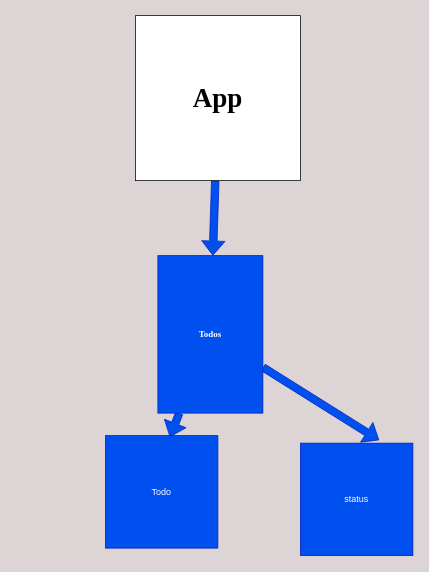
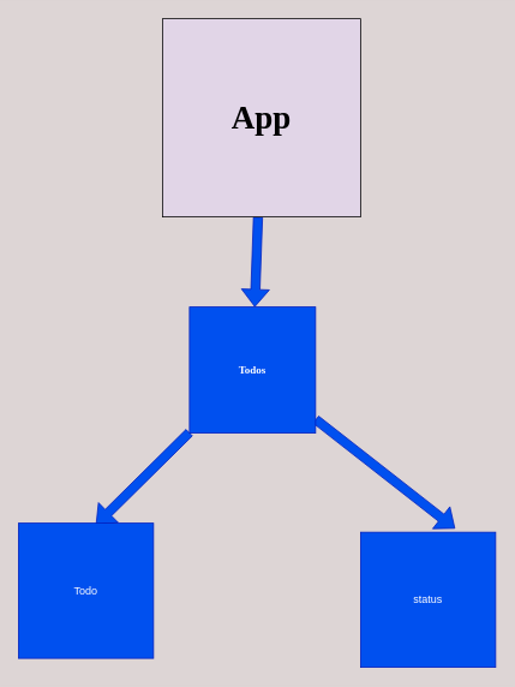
- <mxCell id="8" value="&lt;b&gt;&lt;font face=&quot;Comic Sans MS&quot; style=&quot;font-size: 36px;&quot;&gt;App&lt;/font&gt;&lt;/b&gt;" style="whiteSpace=wrap;html=1;aspect=fixed;" vertex="1" parent="1"><mxGeometry x="180" y="20" width="220" height="220" as="geometry" /></mxCell>
+ <mxCell id="8" value="&lt;b&gt;&lt;font face=&quot;Comic Sans MS&quot; style=&quot;font-size: 36px;&quot;&gt;App&lt;/font&gt;&lt;/b&gt;" style="whiteSpace=wrap;html=1;aspect=fixed;fillColor=#e1d5e7;" vertex="1" parent="1"><mxGeometry x="180" y="20" width="220" height="220" as="geometry" /></mxCell>
- <mxCell id="4" value="&lt;b&gt;&lt;font face=&quot;Verdana&quot;&gt;Todos&lt;/font&gt;&lt;/b&gt;" style="whiteSpace=wrap;html=1;aspect=fixed;fillColor=#0050ef;fontColor=#ffffff;strokeColor=#001DBC;" vertex="1" parent="1"><mxGeometry x="210" y="340" width="140" height="210" as="geometry" /></mxCell>
+ <mxCell id="4" value="&lt;b&gt;&lt;font face=&quot;Verdana&quot;&gt;Todos&lt;/font&gt;&lt;/b&gt;" style="whiteSpace=wrap;html=1;aspect=fixed;fillColor=#0050ef;fontColor=#ffffff;strokeColor=#001DBC;" vertex="1" parent="1"><mxGeometry x="210" y="340" width="140" height="140" as="geometry" /></mxCell>
- <mxCell id="5" value="Todo" style="whiteSpace=wrap;html=1;aspect=fixed;fillColor=#0050ef;fontColor=#ffffff;strokeColor=#001DBC;" vertex="1" parent="1"><mxGeometry x="140" y="580" width="150" height="150" as="geometry" /></mxCell>
+ <mxCell id="5" value="Todo" style="whiteSpace=wrap;html=1;aspect=fixed;fillColor=#0050ef;fontColor=#ffffff;strokeColor=#001DBC;" vertex="1" parent="1"><mxGeometry x="20" y="580" width="150" height="150" as="geometry" /></mxCell>
